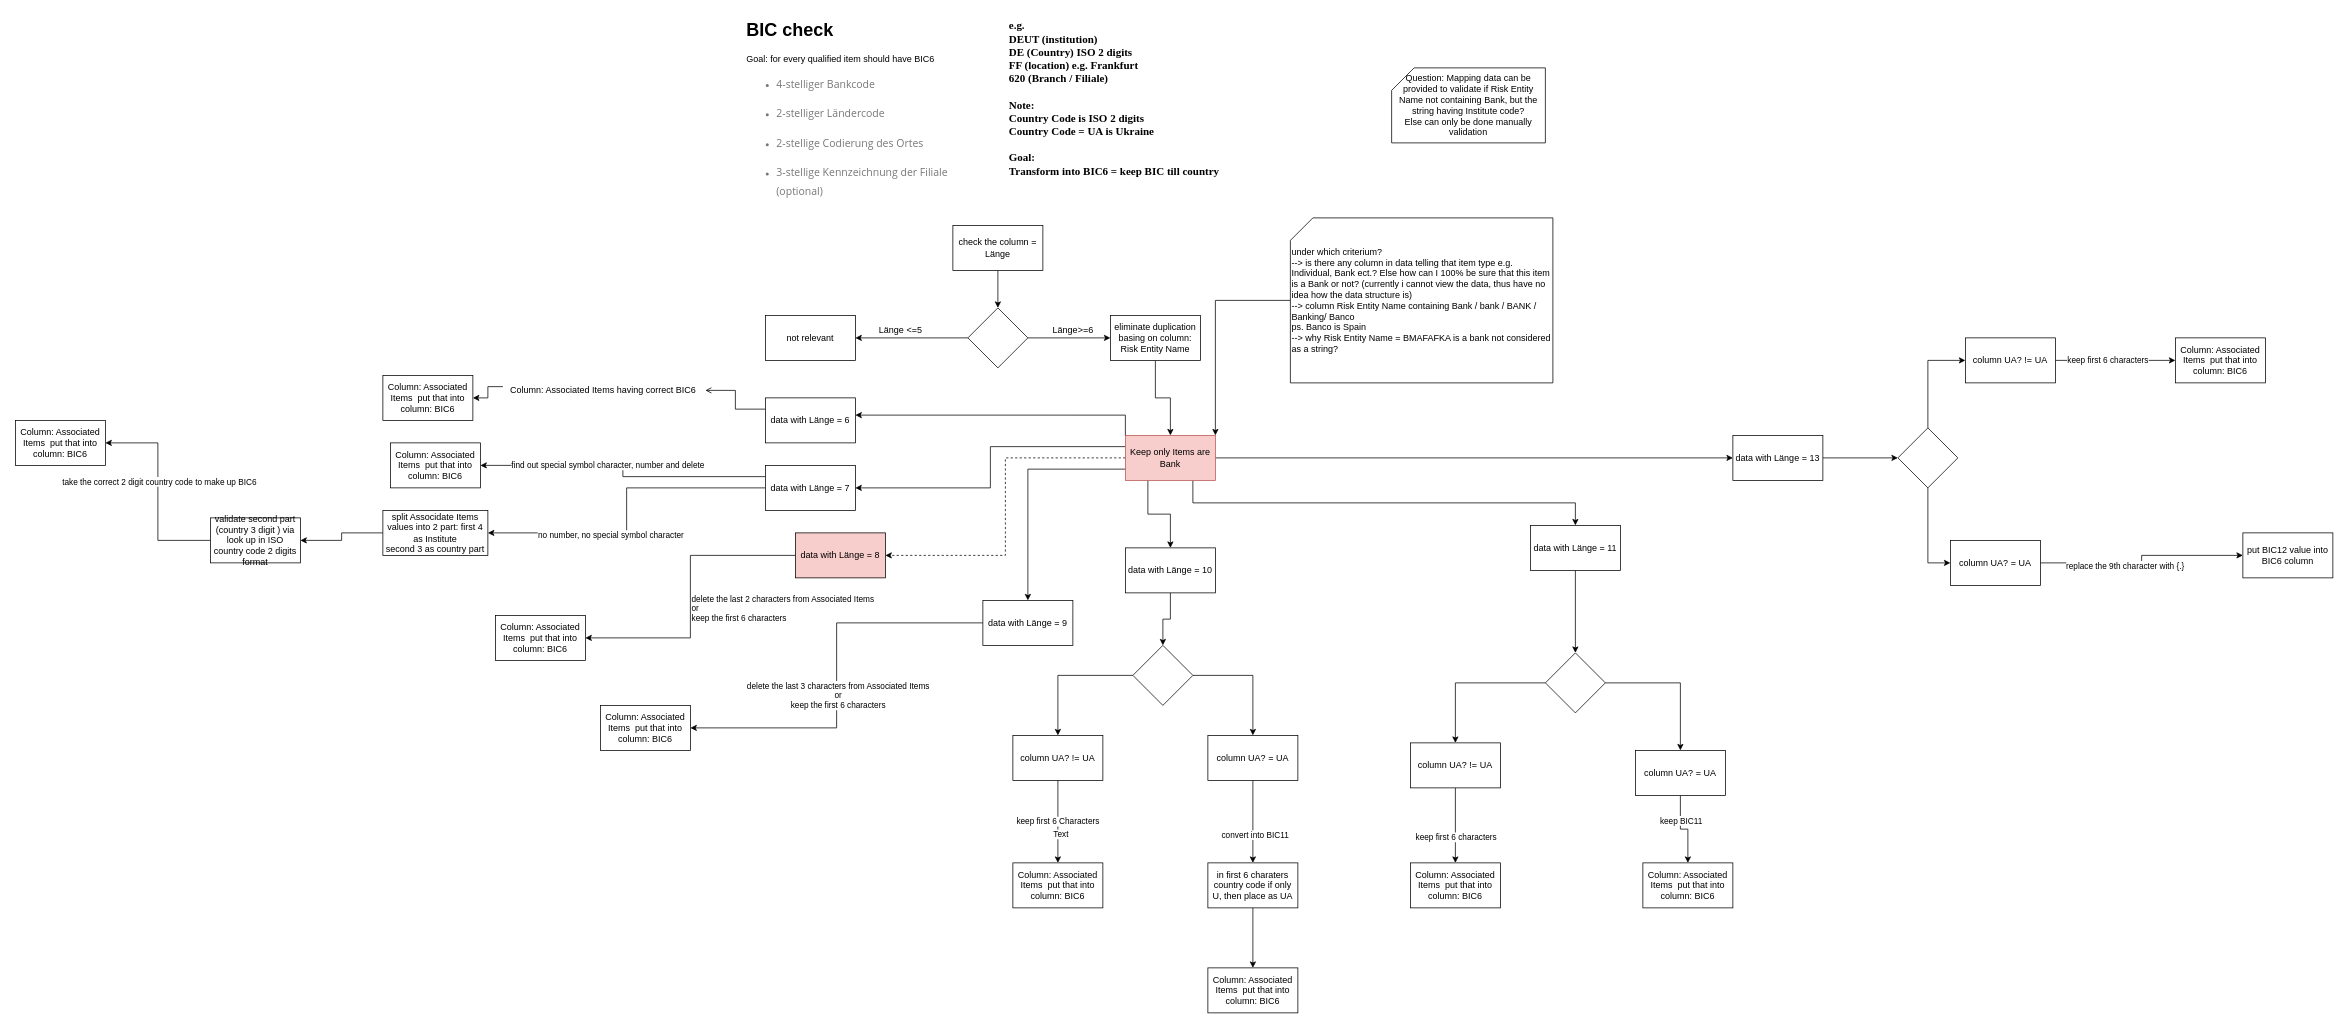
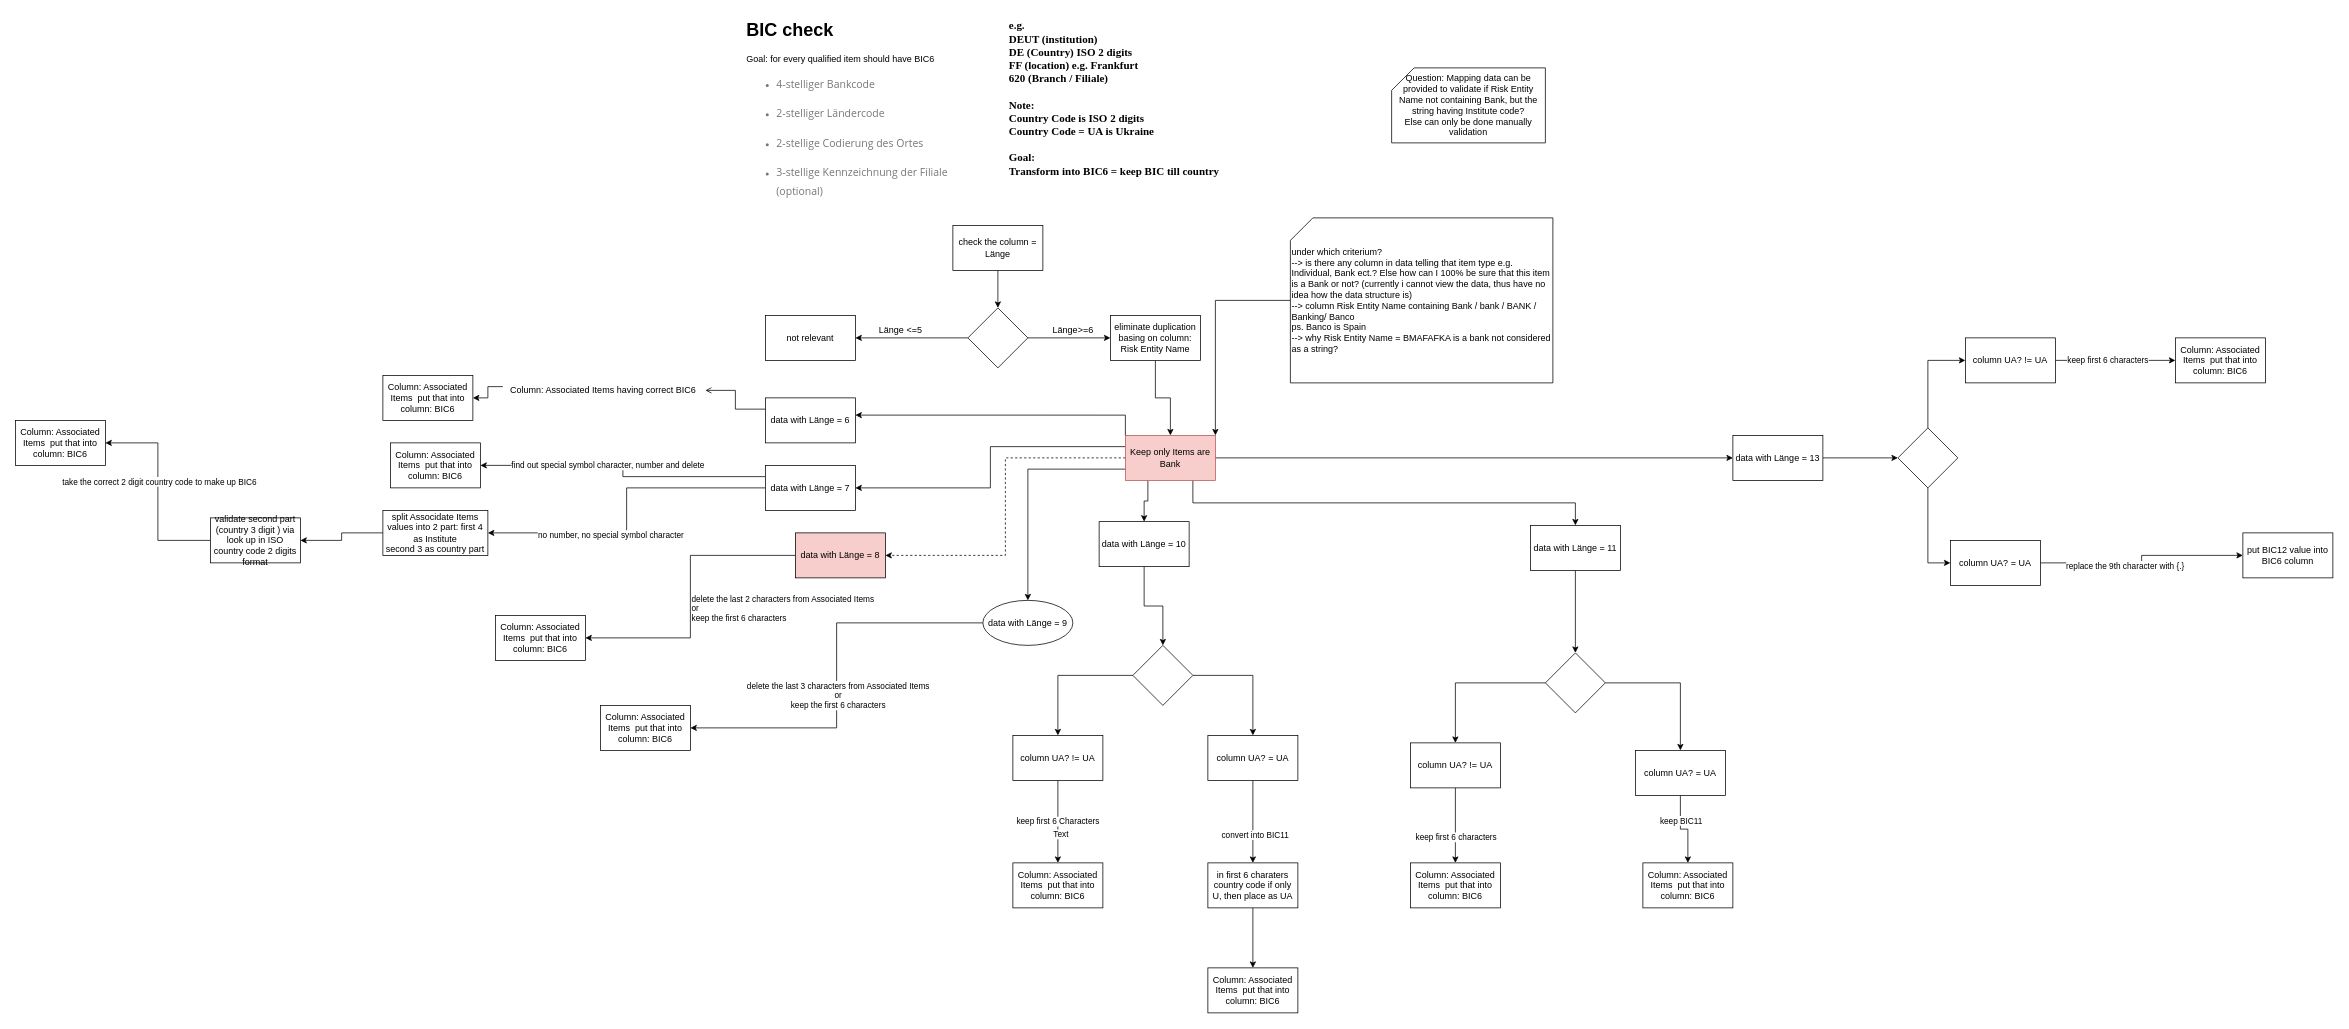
- <mxCell id="38" value="data with Länge = 10" style="rounded=0;whiteSpace=wrap;html=1;" parent="1" vertex="1"><mxGeometry x="1500" y="730" width="120" height="60" as="geometry" /></mxCell>
+ <mxCell id="38" value="data with Länge = 10" style="rounded=0;whiteSpace=wrap;html=1;" parent="1" vertex="1"><mxGeometry x="1465" y="695" width="120" height="60" as="geometry" /></mxCell>
- <mxCell id="36" value="data with Länge = 9" style="rounded=0;whiteSpace=wrap;html=1;" parent="1" vertex="1"><mxGeometry x="1310" y="800" width="120" height="60" as="geometry" /></mxCell>
+ <mxCell id="36" value="data with Länge = 9" style="ellipse;whiteSpace=wrap;html=1;" parent="1" vertex="1"><mxGeometry x="1310" y="800" width="120" height="60" as="geometry" /></mxCell>
